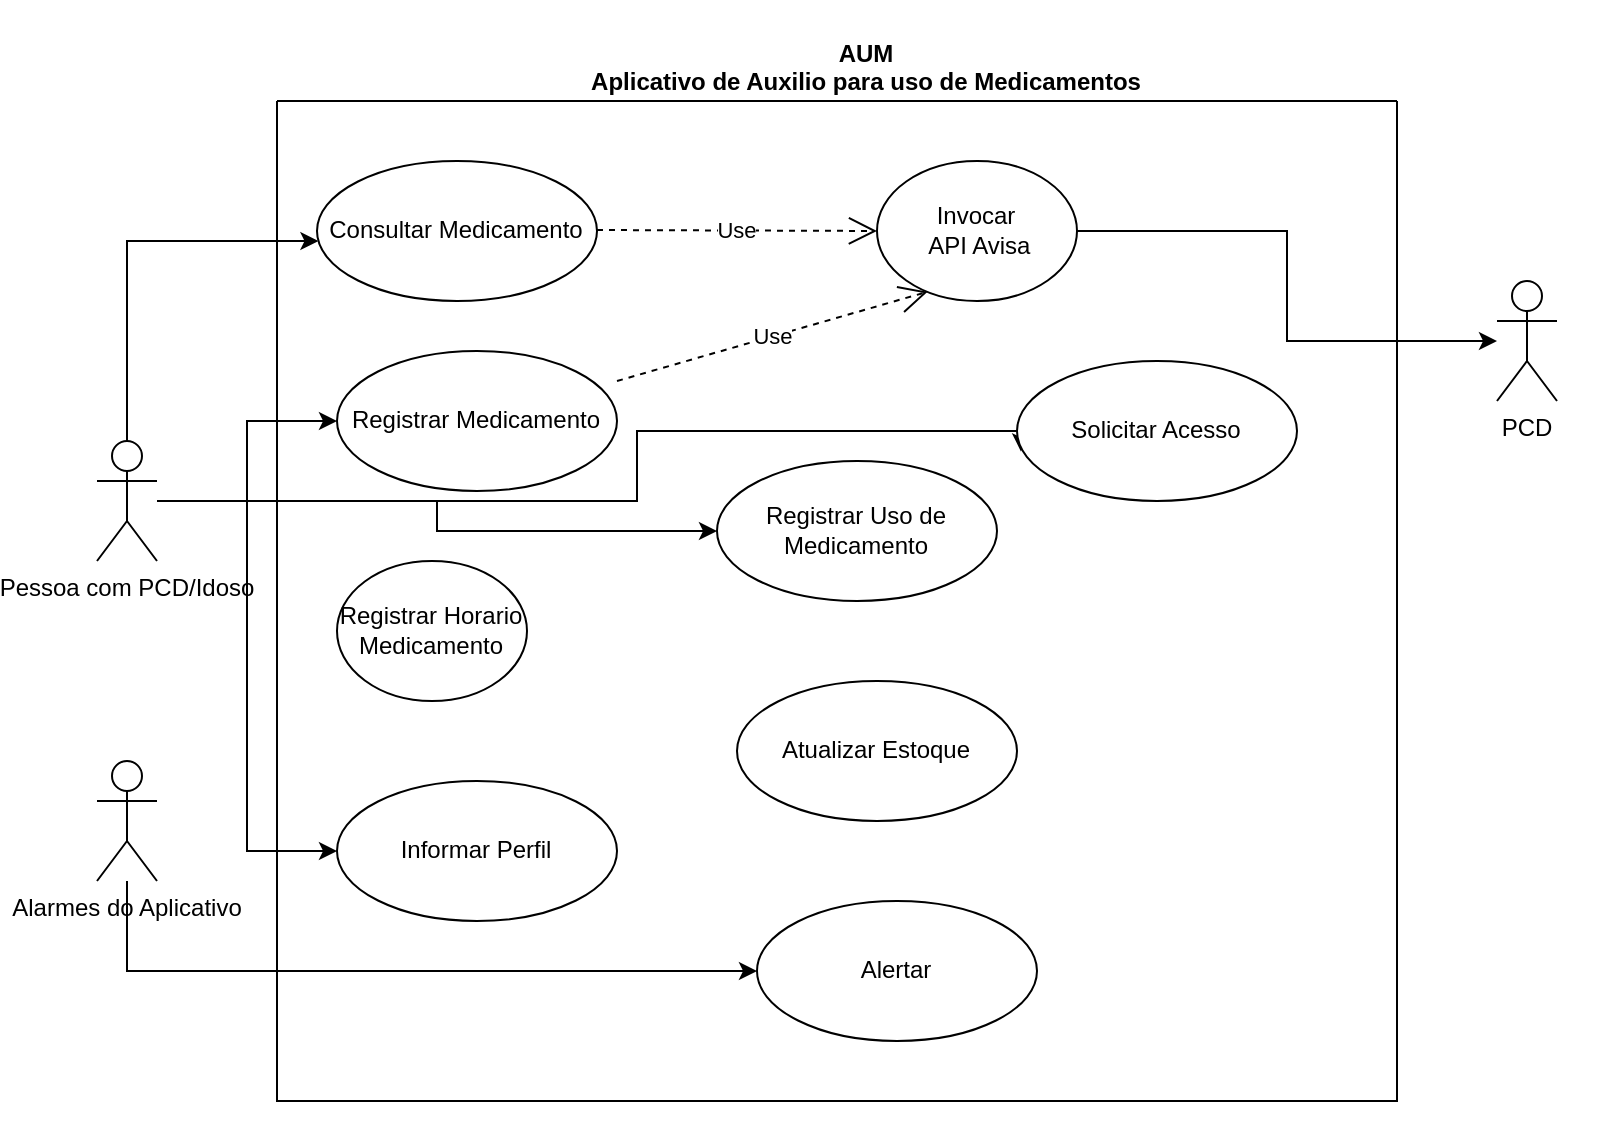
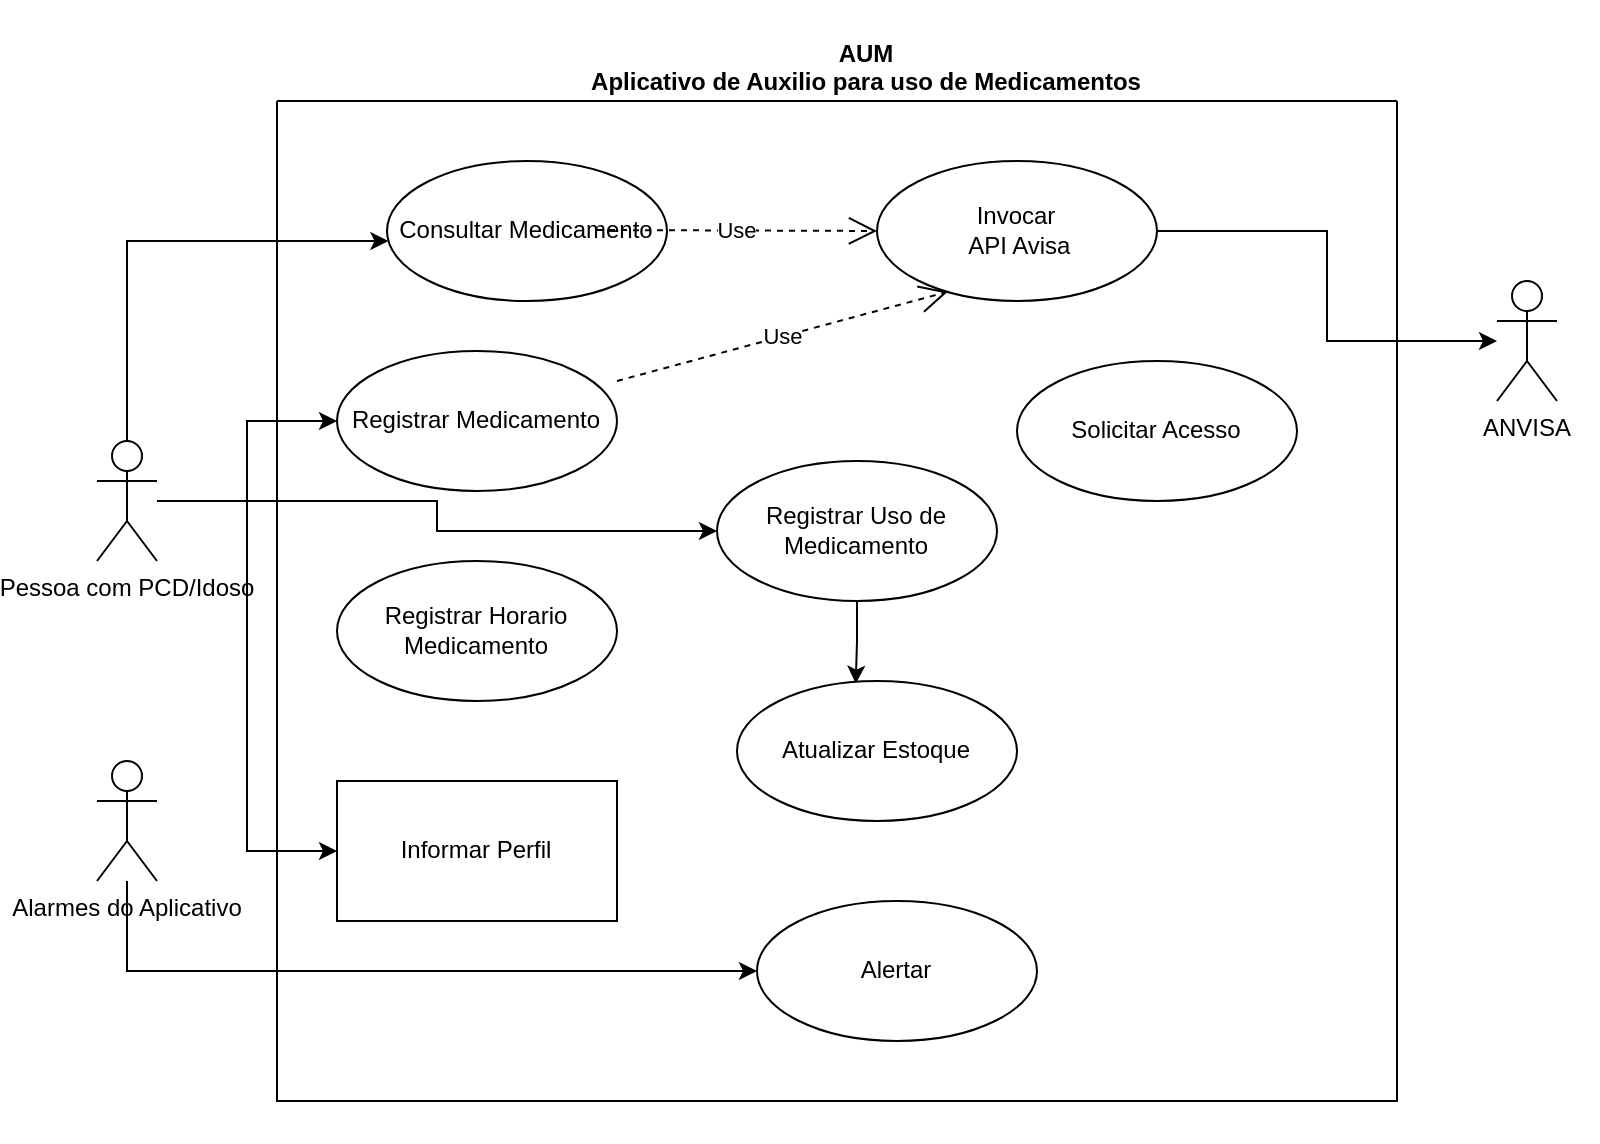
- <mxCell id="9" value="Consultar Medicamento" style="ellipse;whiteSpace=wrap;html=1;" vertex="1" parent="8"><mxGeometry x="20" y="30" width="140" height="70" as="geometry" /></mxCell>
+ <mxCell id="9" value="Consultar Medicamento" style="ellipse;whiteSpace=wrap;html=1;" vertex="1" parent="8"><mxGeometry x="55" y="30" width="140" height="70" as="geometry" /></mxCell>
- <mxCell id="10" value="Invocar&lt;br&gt;&amp;nbsp;API Avisa" style="ellipse;whiteSpace=wrap;html=1;" vertex="1" parent="8"><mxGeometry x="300" y="30" width="100" height="70" as="geometry" /></mxCell>
+ <mxCell id="10" value="Invocar&lt;br&gt;&amp;nbsp;API Avisa" style="ellipse;whiteSpace=wrap;html=1;" vertex="1" parent="8"><mxGeometry x="300" y="30" width="140" height="70" as="geometry" /></mxCell>
- <mxCell id="21" value="PCD&lt;br&gt;" style="shape=umlActor;verticalLabelPosition=bottom;verticalAlign=top;html=1;outlineConnect=0;" vertex="1" parent="1"><mxGeometry x="720" y="140" width="30" height="60" as="geometry" /></mxCell>
+ <mxCell id="21" value="ANVISA&lt;br&gt;" style="shape=umlActor;verticalLabelPosition=bottom;verticalAlign=top;html=1;outlineConnect=0;" vertex="1" parent="1"><mxGeometry x="720" y="140" width="30" height="60" as="geometry" /></mxCell>
- <mxCell id="6" style="edgeStyle=orthogonalEdgeStyle;rounded=0;orthogonalLoop=1;jettySize=auto;html=1;entryX=0.014;entryY=0.646;entryDx=0;entryDy=0;entryPerimeter=0;" edge="1" parent="1" source="7" target="17"><mxGeometry relative="1" as="geometry"><Array as="points"><mxPoint x="290" y="250" /><mxPoint x="290" y="215" /></Array></mxGeometry></mxCell>
- <mxCell id="12" value="Registrar Horario Medicamento" style="ellipse;whiteSpace=wrap;html=1;" vertex="1" parent="8"><mxGeometry x="30" y="230" width="95" height="70" as="geometry" /></mxCell>
+ <mxCell id="12" value="Registrar Horario Medicamento" style="ellipse;whiteSpace=wrap;html=1;" vertex="1" parent="8"><mxGeometry x="30" y="230" width="140" height="70" as="geometry" /></mxCell>
+ <mxCell id="13" style="edgeStyle=orthogonalEdgeStyle;rounded=0;orthogonalLoop=1;jettySize=auto;html=1;entryX=0.424;entryY=0.019;entryDx=0;entryDy=0;entryPerimeter=0;" edge="1" parent="8" source="14" target="15"><mxGeometry relative="1" as="geometry" /></mxCell>
- <mxCell id="16" value="Informar Perfil" style="ellipse;whiteSpace=wrap;html=1;" vertex="1" parent="8"><mxGeometry x="30" y="340" width="140" height="70" as="geometry" /></mxCell>
+ <mxCell id="16" value="Informar Perfil" style="whiteSpace=wrap;html=1;rounded=0;" vertex="1" parent="8"><mxGeometry x="30" y="340" width="140" height="70" as="geometry" /></mxCell>
